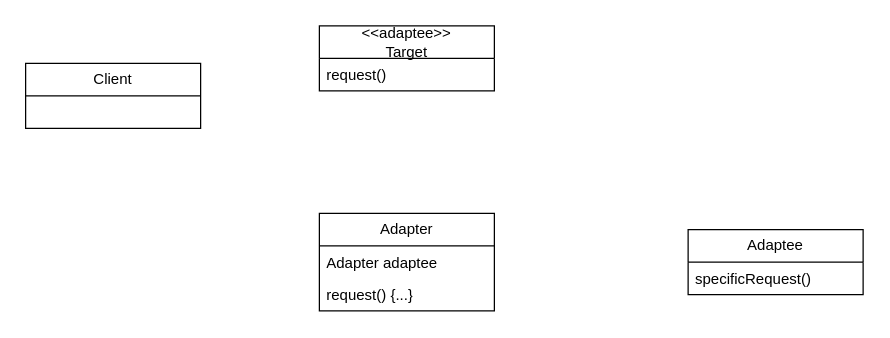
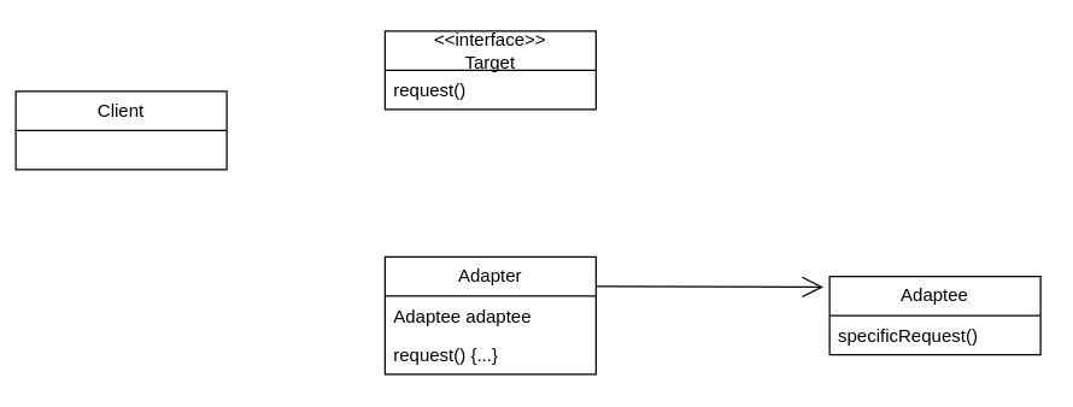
- <mxCell id="6" value="&amp;lt;&amp;lt;adaptee&amp;gt;&amp;gt;&lt;div&gt;Target&lt;/div&gt;" style="swimlane;fontStyle=0;childLayout=stackLayout;horizontal=1;startSize=26;fillColor=none;horizontalStack=0;resizeParent=1;resizeParentMax=0;resizeLast=0;collapsible=1;marginBottom=0;whiteSpace=wrap;html=1;" vertex="1" parent="1"><mxGeometry x="255" y="20" width="140" height="52" as="geometry" /></mxCell>
+ <mxCell id="6" value="&amp;lt;&amp;lt;interface&amp;gt;&amp;gt;&lt;div&gt;Target&lt;/div&gt;" style="swimlane;fontStyle=0;childLayout=stackLayout;horizontal=1;startSize=26;fillColor=none;horizontalStack=0;resizeParent=1;resizeParentMax=0;resizeLast=0;collapsible=1;marginBottom=0;whiteSpace=wrap;html=1;" vertex="1" parent="1"><mxGeometry x="255" y="20" width="140" height="52" as="geometry" /></mxCell>
- <mxCell id="2" value="Client" style="swimlane;fontStyle=0;childLayout=stackLayout;horizontal=1;startSize=26;fillColor=none;horizontalStack=0;resizeParent=1;resizeParentMax=0;resizeLast=0;collapsible=1;marginBottom=0;whiteSpace=wrap;html=1;" vertex="1" parent="1"><mxGeometry x="20" y="50" width="140" height="52" as="geometry" /></mxCell>
+ <mxCell id="2" value="Client" style="swimlane;fontStyle=0;childLayout=stackLayout;horizontal=1;startSize=26;fillColor=none;horizontalStack=0;resizeParent=1;resizeParentMax=0;resizeLast=0;collapsible=1;marginBottom=0;whiteSpace=wrap;html=1;" vertex="1" parent="1"><mxGeometry x="10" y="60" width="140" height="52" as="geometry" /></mxCell>
+ <mxCell id="10" value="" style="endArrow=open;endFill=1;endSize=12;html=1;rounded=0;exitX=1;exitY=0.25;exitDx=0;exitDy=0;entryX=-0.029;entryY=0.135;entryDx=0;entryDy=0;entryPerimeter=0;" edge="1" parent="1" source="3" target="8"><mxGeometry width="160" relative="1" as="geometry"><mxPoint x="173" y="80" as="sourcePoint" /><mxPoint x="265" y="43" as="targetPoint" /></mxGeometry></mxCell>
- <mxCell id="4" value="Adapter adaptee" style="text;strokeColor=none;fillColor=none;align=left;verticalAlign=top;spacingLeft=4;spacingRight=4;overflow=hidden;rotatable=0;points=[[0,0.5],[1,0.5]];portConstraint=eastwest;whiteSpace=wrap;html=1;" vertex="1" parent="3"><mxGeometry y="26" width="140" height="26" as="geometry" /></mxCell>
+ <mxCell id="4" value="Adaptee adaptee" style="text;strokeColor=none;fillColor=none;align=left;verticalAlign=top;spacingLeft=4;spacingRight=4;overflow=hidden;rotatable=0;points=[[0,0.5],[1,0.5]];portConstraint=eastwest;whiteSpace=wrap;html=1;" vertex="1" parent="3"><mxGeometry y="26" width="140" height="26" as="geometry" /></mxCell>
